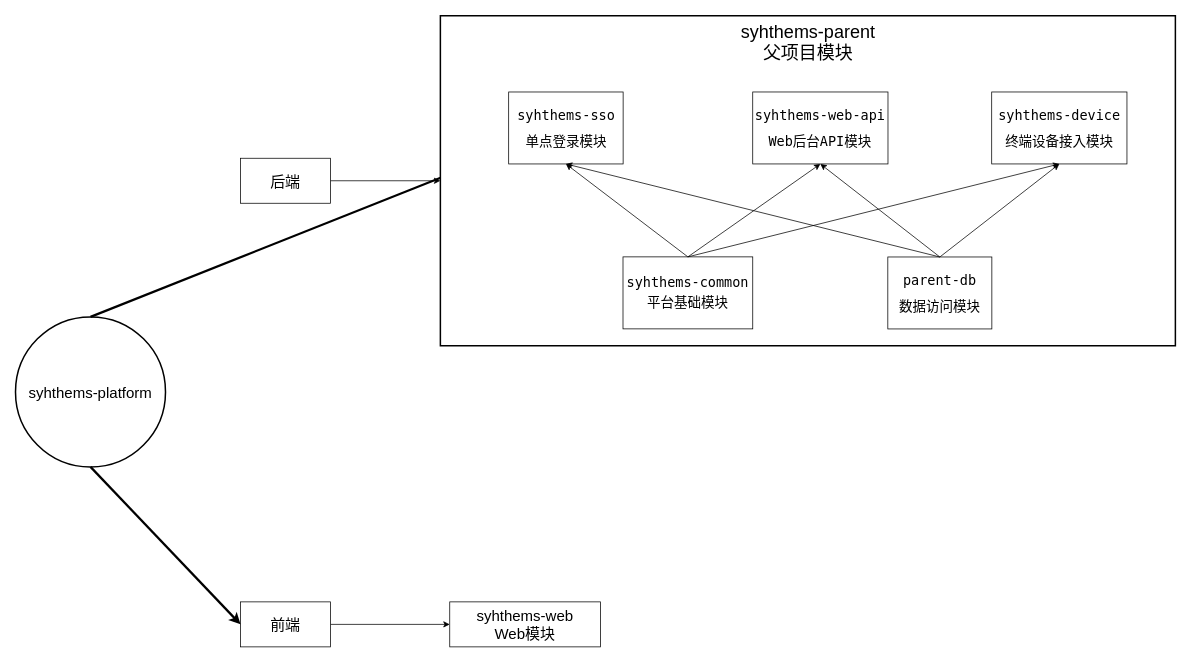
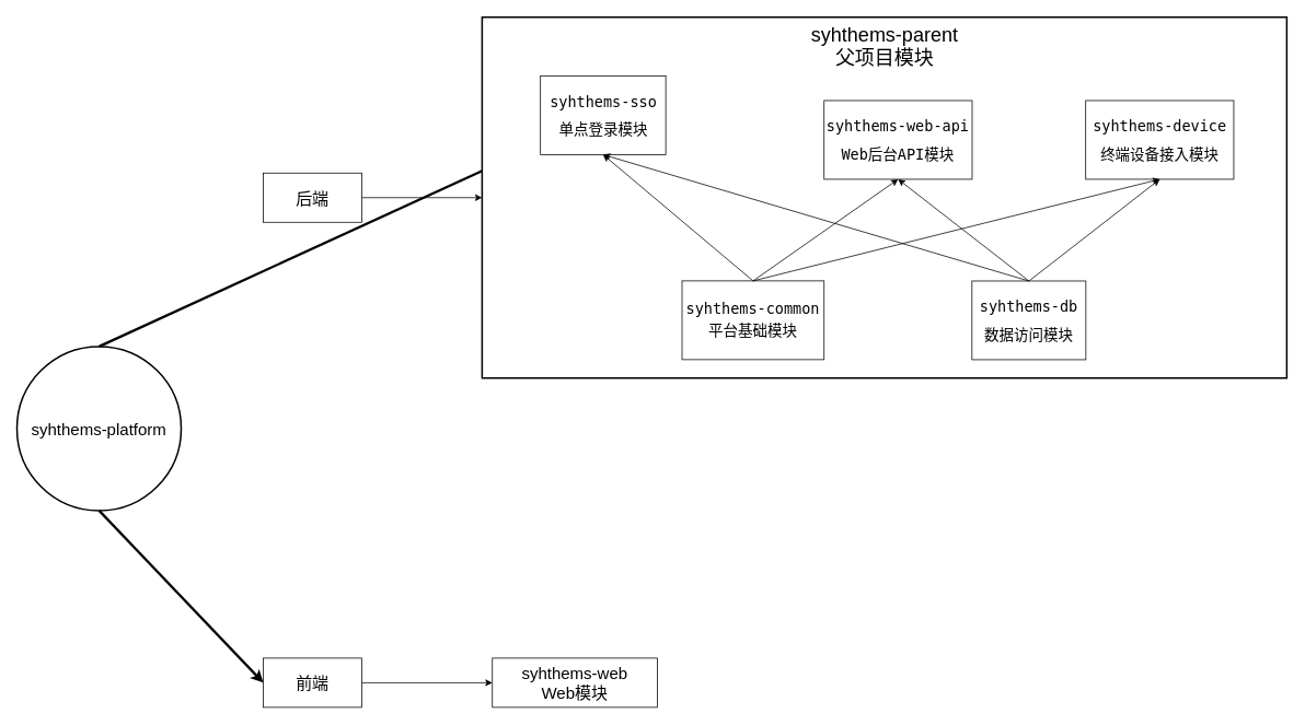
- <mxCell id="13" value="&lt;pre&gt;&lt;font style=&quot;font-size: 18px&quot;&gt;syhthems-sso&lt;/font&gt;&lt;/pre&gt;&lt;pre&gt;&lt;font style=&quot;font-size: 18px&quot;&gt;单点登录模块&lt;/font&gt;&lt;/pre&gt;" style="rounded=0;whiteSpace=wrap;html=1;direction=south;labelPosition=center;verticalLabelPosition=middle;align=center;verticalAlign=middle;horizontal=1;" parent="1" vertex="1"><mxGeometry x="677.592" y="122.147" width="152.585" height="95.954" as="geometry" /></mxCell>
+ <mxCell id="13" value="&lt;pre&gt;&lt;font style=&quot;font-size: 18px&quot;&gt;syhthems-sso&lt;/font&gt;&lt;/pre&gt;&lt;pre&gt;&lt;font style=&quot;font-size: 18px&quot;&gt;单点登录模块&lt;/font&gt;&lt;/pre&gt;" style="rounded=0;whiteSpace=wrap;html=1;direction=south;labelPosition=center;verticalLabelPosition=middle;align=center;verticalAlign=middle;horizontal=1;" parent="1" vertex="1"><mxGeometry x="657.592" y="92.147" width="152.585" height="95.954" as="geometry" /></mxCell>
- <mxCell id="12" value="&lt;pre&gt;&lt;font style=&quot;font-size: 18px&quot;&gt;parent-db&lt;/font&gt;&lt;/pre&gt;&lt;pre&gt;&lt;font style=&quot;font-size: 18px&quot;&gt;数据访问模块&lt;/font&gt;&lt;/pre&gt;" style="rounded=0;whiteSpace=wrap;html=1;direction=south;labelPosition=center;verticalLabelPosition=middle;align=center;verticalAlign=middle;horizontal=1;" parent="1" vertex="1"><mxGeometry x="1183.103" y="342.147" width="138.713" height="95.954" as="geometry" /></mxCell>
+ <mxCell id="12" value="&lt;pre&gt;&lt;font style=&quot;font-size: 18px&quot;&gt;syhthems-db&lt;/font&gt;&lt;/pre&gt;&lt;pre&gt;&lt;font style=&quot;font-size: 18px&quot;&gt;数据访问模块&lt;/font&gt;&lt;/pre&gt;" style="rounded=0;whiteSpace=wrap;html=1;direction=south;labelPosition=center;verticalLabelPosition=middle;align=center;verticalAlign=middle;horizontal=1;" parent="1" vertex="1"><mxGeometry x="1183.103" y="342.147" width="138.713" height="95.954" as="geometry" /></mxCell>
